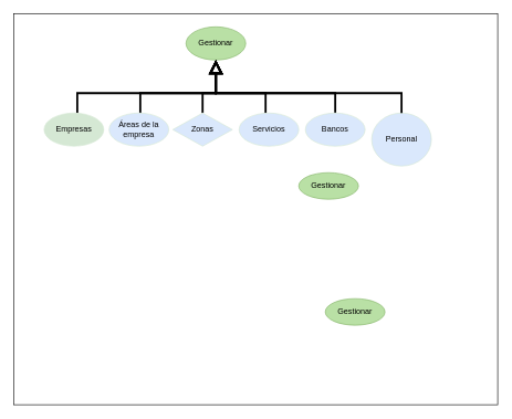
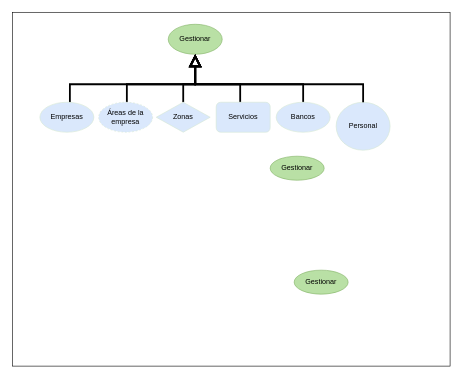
- <mxCell id="15" value="Empresas" style="ellipse;whiteSpace=wrap;html=1;fillColor=#d5e8d4;strokeColor=#D5E8D4;" vertex="1" parent="1"><mxGeometry x="66" y="170" width="90" height="50" as="geometry" /></mxCell>
+ <mxCell id="15" value="Empresas" style="ellipse;whiteSpace=wrap;html=1;fillColor=#dae8fc;strokeColor=#D5E8D4;" vertex="1" parent="1"><mxGeometry x="66" y="170" width="90" height="50" as="geometry" /></mxCell>
- <mxCell id="13" value="Áreas de la empresa" style="ellipse;whiteSpace=wrap;html=1;fillColor=#dae8fc;strokeColor=#D5E8D4;" vertex="1" parent="1"><mxGeometry x="164" y="170" width="90" height="50" as="geometry" /></mxCell>
+ <mxCell id="13" value="Áreas de la empresa" style="ellipse;whiteSpace=wrap;html=1;fillColor=#dae8fc;strokeColor=#D5E8D4;dashed=1;" vertex="1" parent="1"><mxGeometry x="164" y="170" width="90" height="50" as="geometry" /></mxCell>
- <mxCell id="9" value="Servicios" style="ellipse;whiteSpace=wrap;html=1;fillColor=#dae8fc;strokeColor=#D5E8D4;" vertex="1" parent="1"><mxGeometry x="360" y="170" width="90" height="50" as="geometry" /></mxCell>
+ <mxCell id="9" value="Servicios" style="whiteSpace=wrap;html=1;fillColor=#dae8fc;strokeColor=#D5E8D4;rounded=1;" vertex="1" parent="1"><mxGeometry x="360" y="170" width="90" height="50" as="geometry" /></mxCell>
